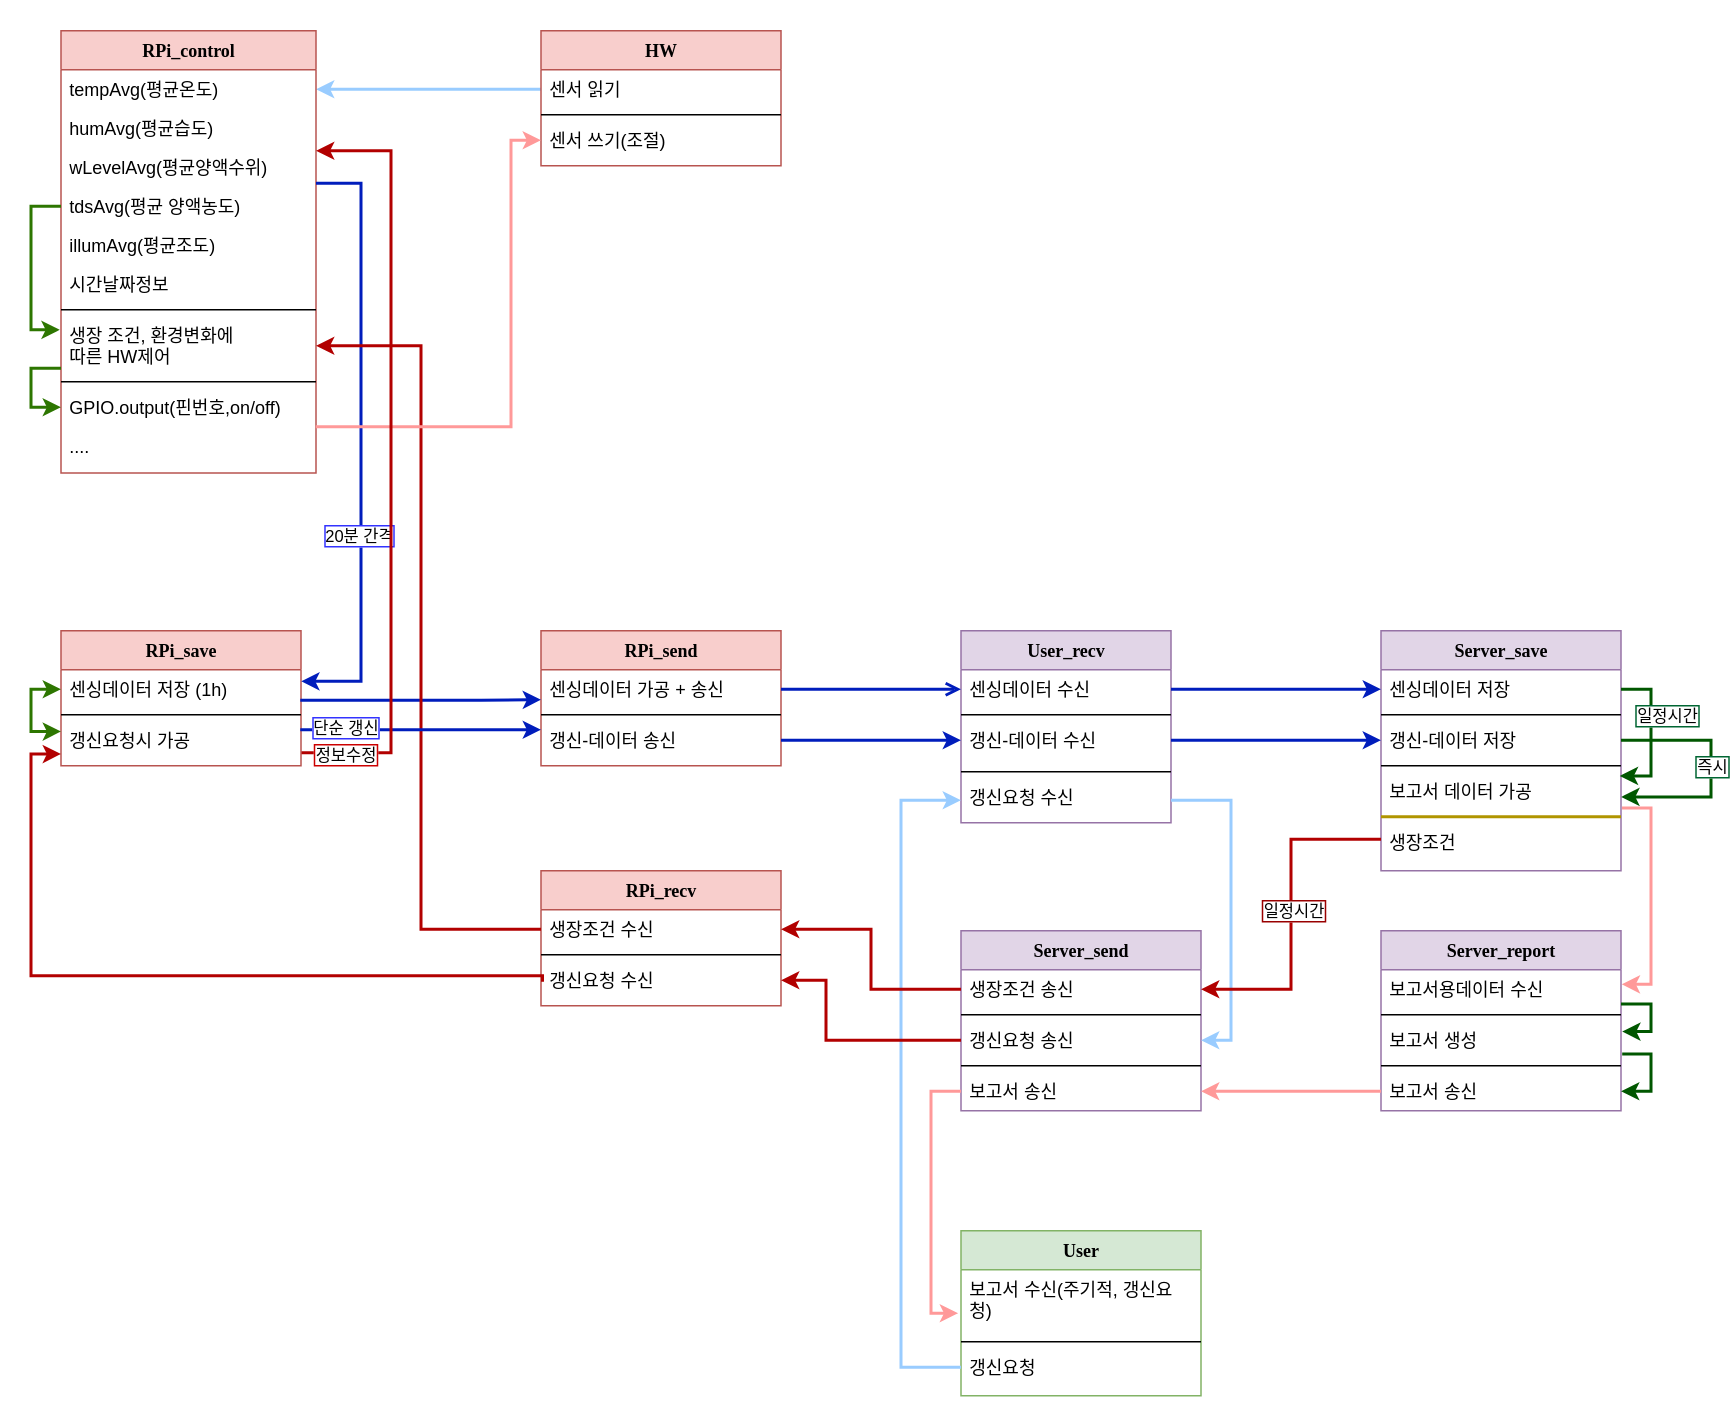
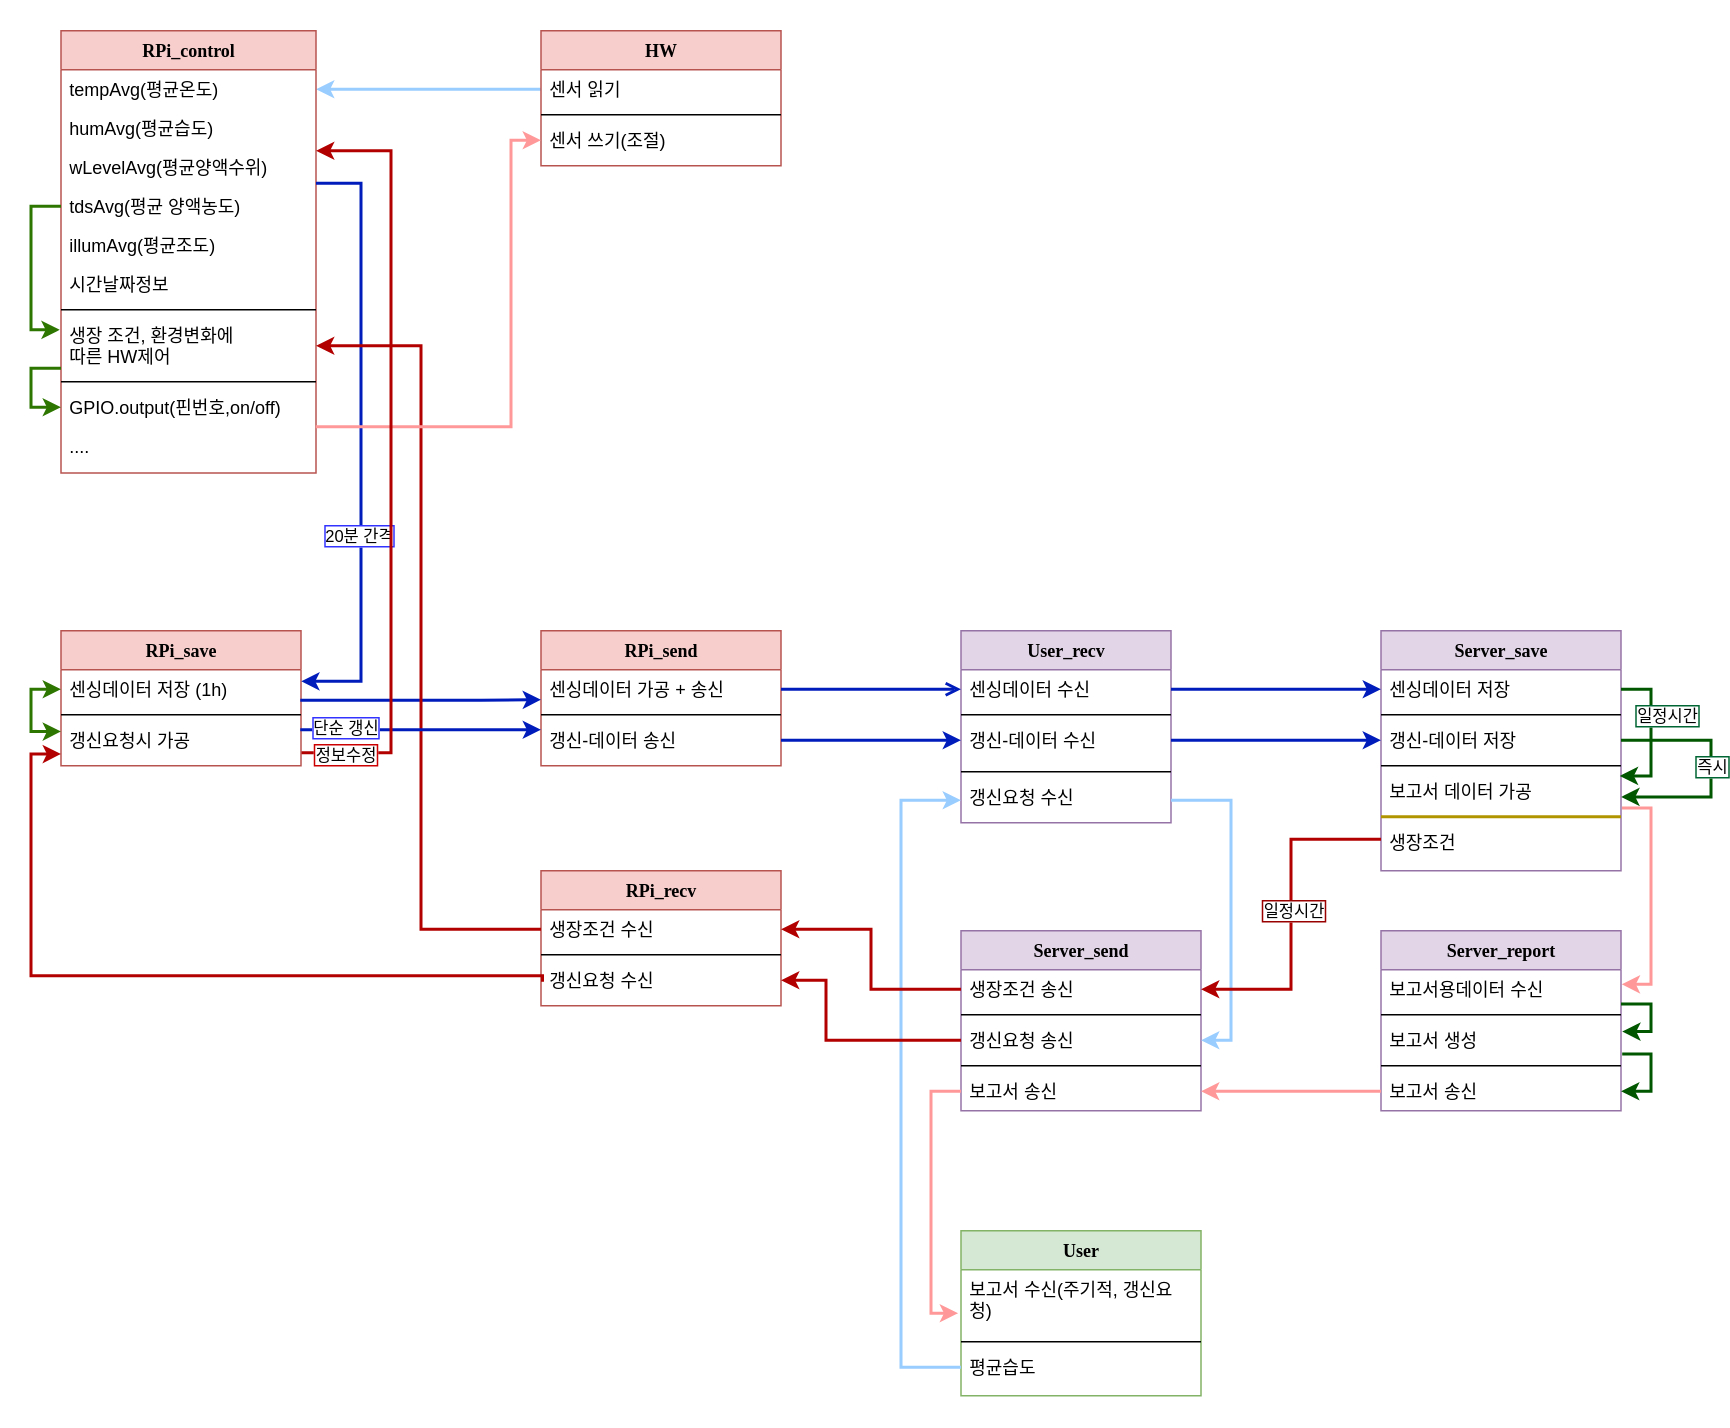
- <mxCell id="65" value="갱신요청" style="text;html=1;strokeColor=none;fillColor=none;align=left;verticalAlign=top;spacingLeft=4;spacingRight=4;whiteSpace=wrap;overflow=hidden;rotatable=0;points=[[0,0.5],[1,0.5]];portConstraint=eastwest;" parent="62" vertex="1"><mxGeometry y="78" width="160" height="26" as="geometry" /></mxCell>
+ <mxCell id="65" value="평균습도" style="text;html=1;strokeColor=none;fillColor=none;align=left;verticalAlign=top;spacingLeft=4;spacingRight=4;whiteSpace=wrap;overflow=hidden;rotatable=0;points=[[0,0.5],[1,0.5]];portConstraint=eastwest;" parent="62" vertex="1"><mxGeometry y="78" width="160" height="26" as="geometry" /></mxCell>
